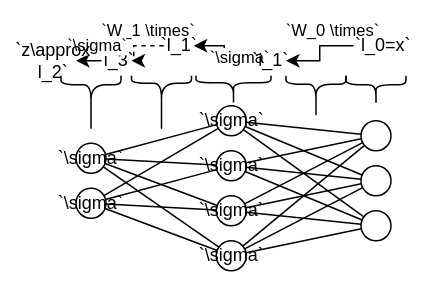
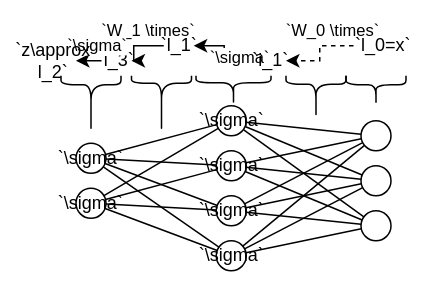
- <mxCell id="6" value="`W_1 \times`" style="edgeStyle=orthogonalEdgeStyle;rounded=0;orthogonalLoop=1;jettySize=auto;html=1;dashed=1;" parent="1" source="7" target="8" edge="1"><mxGeometry x="0.08" y="12" relative="1" as="geometry"><mxPoint x="6" y="-22" as="offset" /></mxGeometry></mxCell>
+ <mxCell id="6" value="`W_1 \times`" style="edgeStyle=orthogonalEdgeStyle;rounded=0;orthogonalLoop=1;jettySize=auto;html=1;" parent="1" source="7" target="8" edge="1"><mxGeometry x="0.08" y="12" relative="1" as="geometry"><mxPoint x="6" y="-22" as="offset" /></mxGeometry></mxCell>
- <mxCell id="2" value="`W_0 \times`" style="edgeStyle=orthogonalEdgeStyle;rounded=0;orthogonalLoop=1;jettySize=auto;html=1;exitX=0;exitY=0.5;exitDx=0;exitDy=0;entryX=1;entryY=0.5;entryDx=0;entryDy=0;" parent="1" source="3" target="5" edge="1"><mxGeometry x="-0.502" y="-10" relative="1" as="geometry"><mxPoint x="209.944" y="40.056" as="targetPoint" /><mxPoint as="offset" /></mxGeometry></mxCell>
+ <mxCell id="2" value="`W_0 \times`" style="edgeStyle=orthogonalEdgeStyle;rounded=0;orthogonalLoop=1;jettySize=auto;html=1;exitX=0;exitY=0.5;exitDx=0;exitDy=0;entryX=1;entryY=0.5;entryDx=0;entryDy=0;dashed=1;" parent="1" source="3" target="5" edge="1"><mxGeometry x="-0.502" y="-10" relative="1" as="geometry"><mxPoint x="209.944" y="40.056" as="targetPoint" /><mxPoint as="offset" /></mxGeometry></mxCell>
